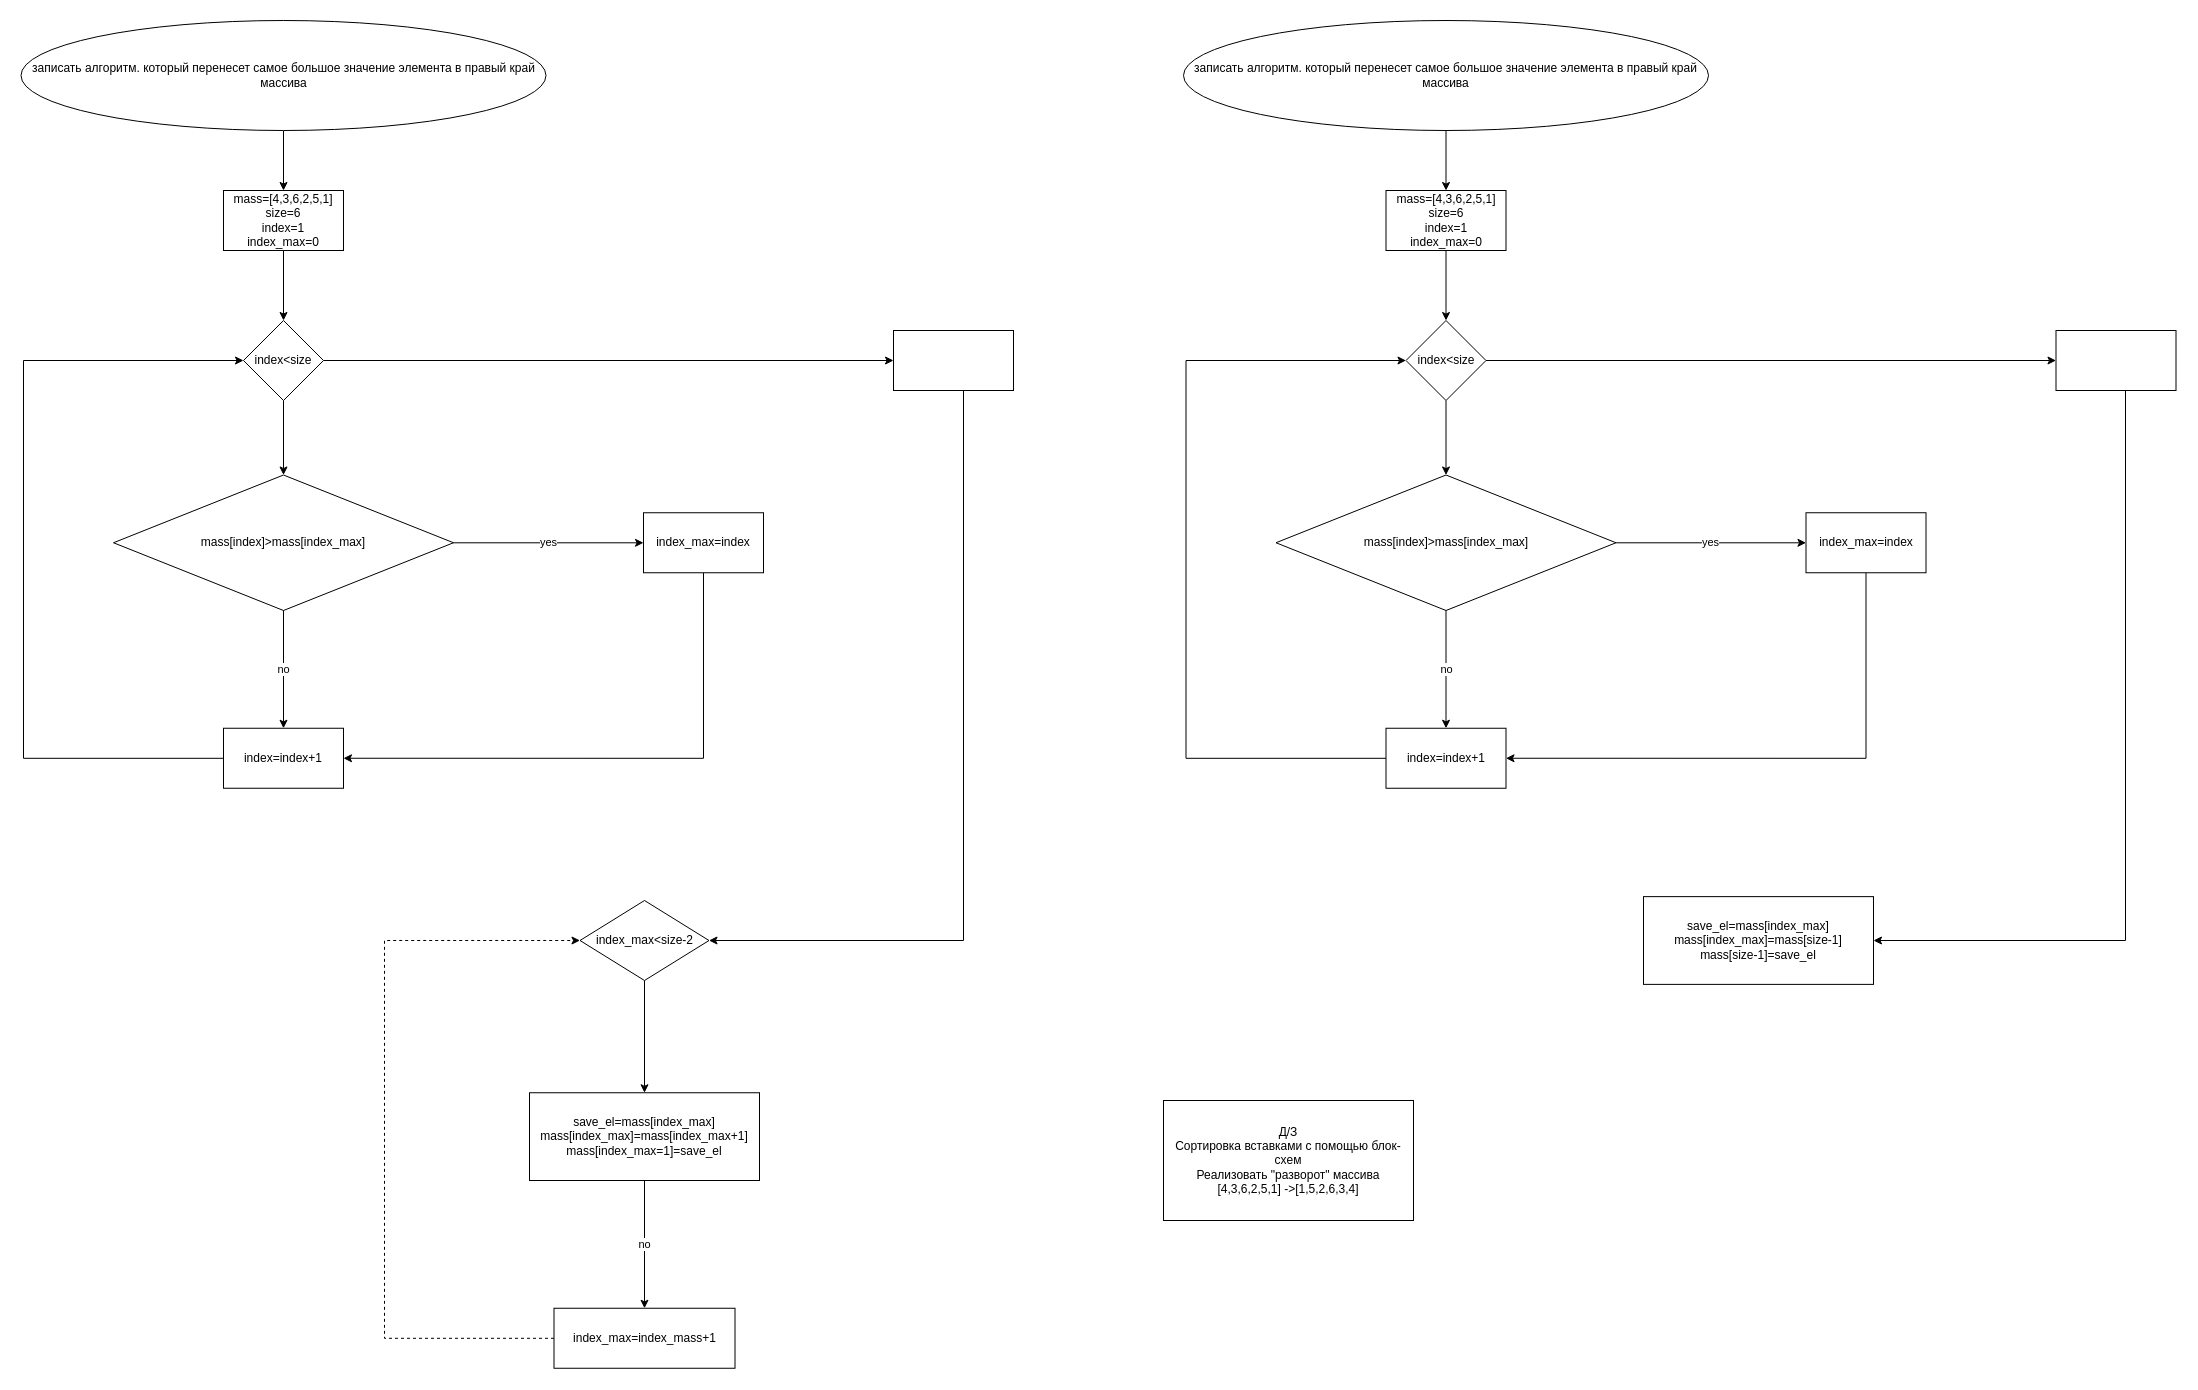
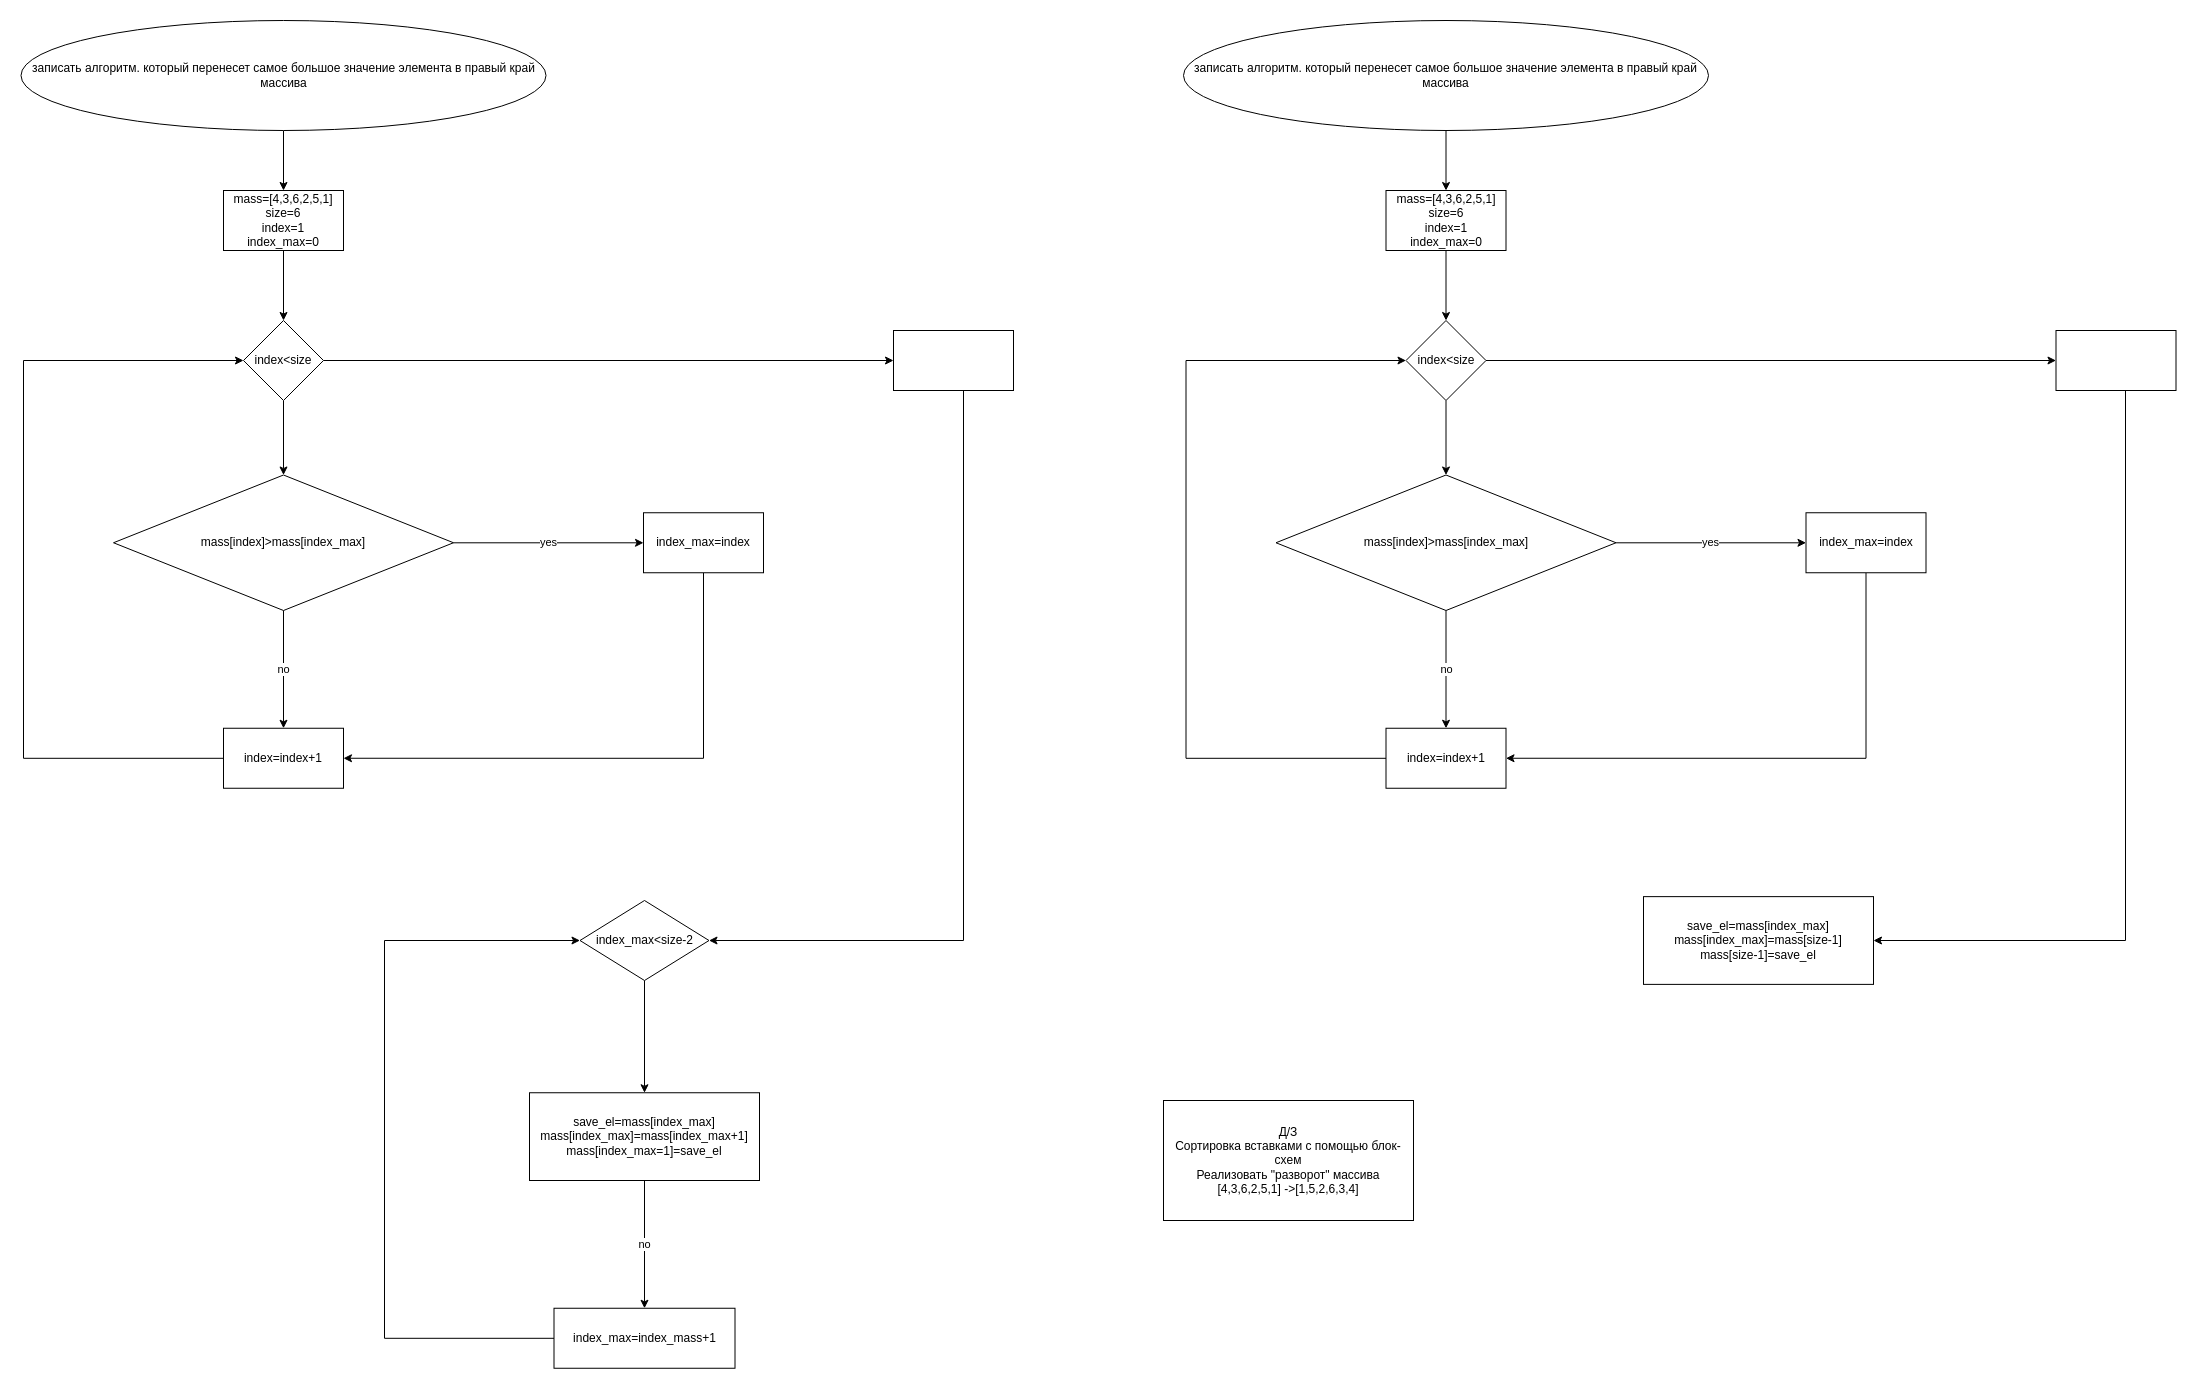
- <mxCell id="21" style="edgeStyle=orthogonalEdgeStyle;rounded=0;orthogonalLoop=1;jettySize=auto;html=1;entryX=0;entryY=0.5;entryDx=0;entryDy=0;dashed=1;" edge="1" parent="1" source="22" target="19"><mxGeometry relative="1" as="geometry"><Array as="points"><mxPoint x="384" y="1338" /><mxPoint x="384" y="940" /></Array></mxGeometry></mxCell>
+ <mxCell id="21" style="edgeStyle=orthogonalEdgeStyle;rounded=0;orthogonalLoop=1;jettySize=auto;html=1;entryX=0;entryY=0.5;entryDx=0;entryDy=0;" edge="1" parent="1" source="22" target="19"><mxGeometry relative="1" as="geometry"><Array as="points"><mxPoint x="384" y="1338" /><mxPoint x="384" y="940" /></Array></mxGeometry></mxCell>
